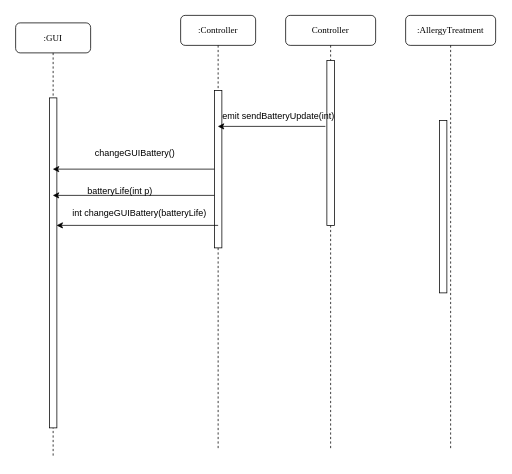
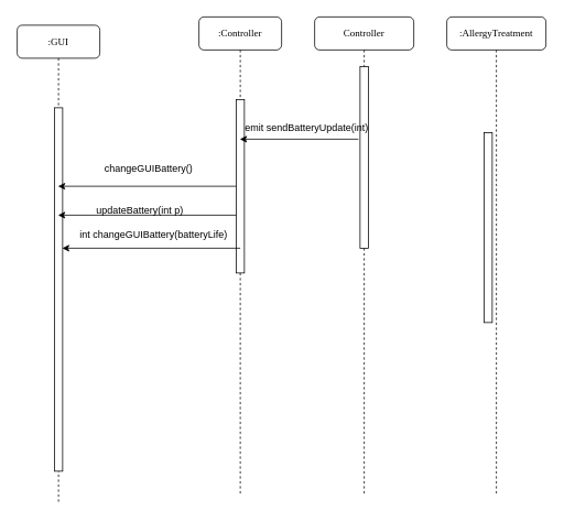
- <mxCell id="12" value="batteryLife(int p)" style="text;strokeColor=none;fillColor=none;align=left;verticalAlign=top;spacingLeft=4;spacingRight=4;overflow=hidden;rotatable=0;points=[[0,0.5],[1,0.5]];portConstraint=eastwest;" parent="1" vertex="1"><mxGeometry x="110" y="240" width="200" height="26" as="geometry" /></mxCell>
+ <mxCell id="12" value="updateBattery(int p)" style="text;strokeColor=none;fillColor=none;align=left;verticalAlign=top;spacingLeft=4;spacingRight=4;overflow=hidden;rotatable=0;points=[[0,0.5],[1,0.5]];portConstraint=eastwest;" parent="1" vertex="1"><mxGeometry x="110" y="240" width="200" height="26" as="geometry" /></mxCell>
